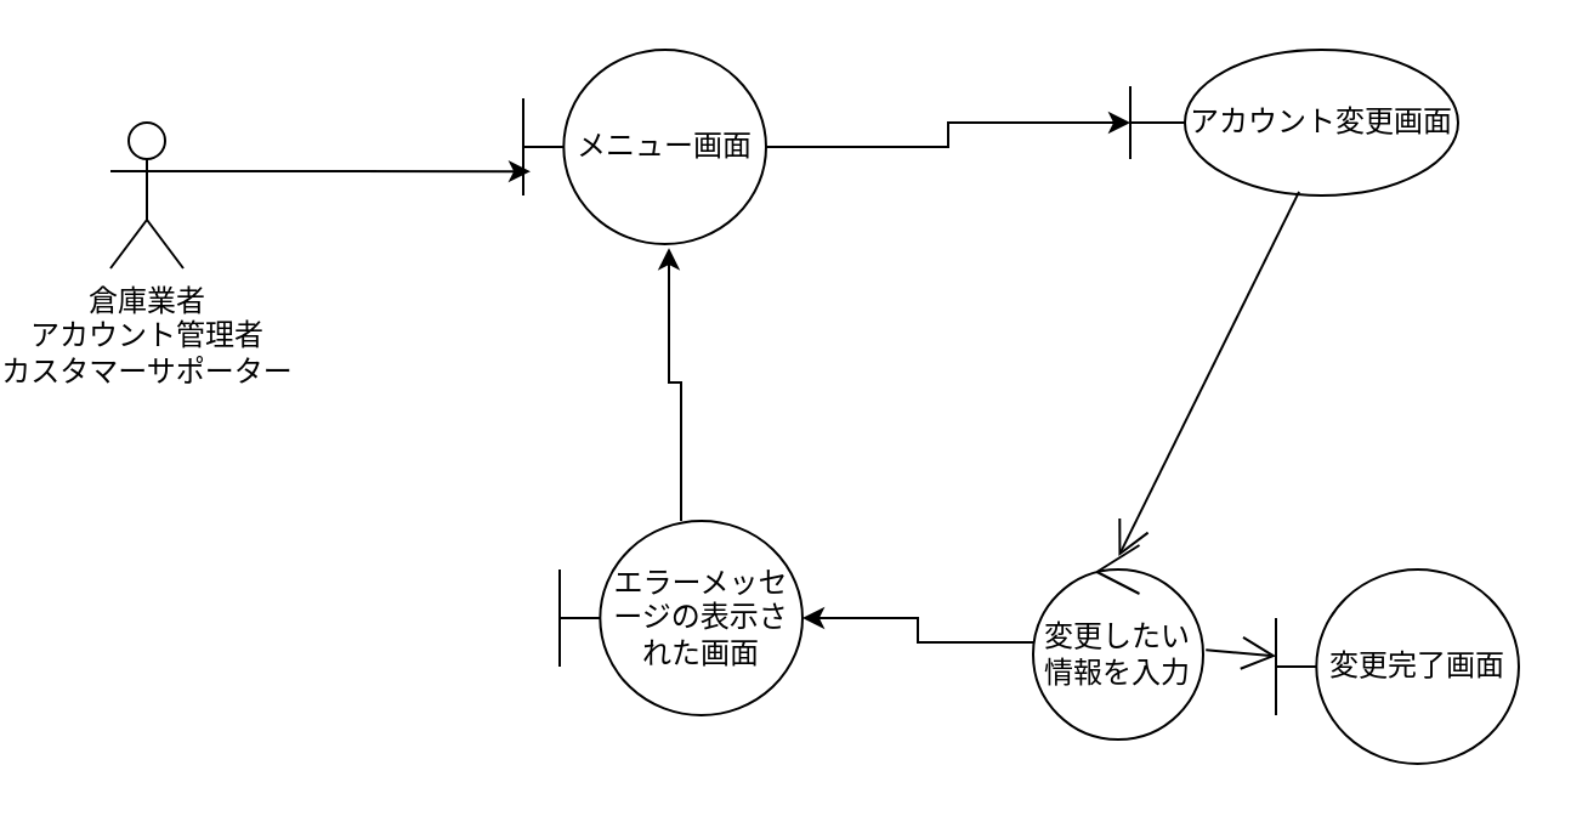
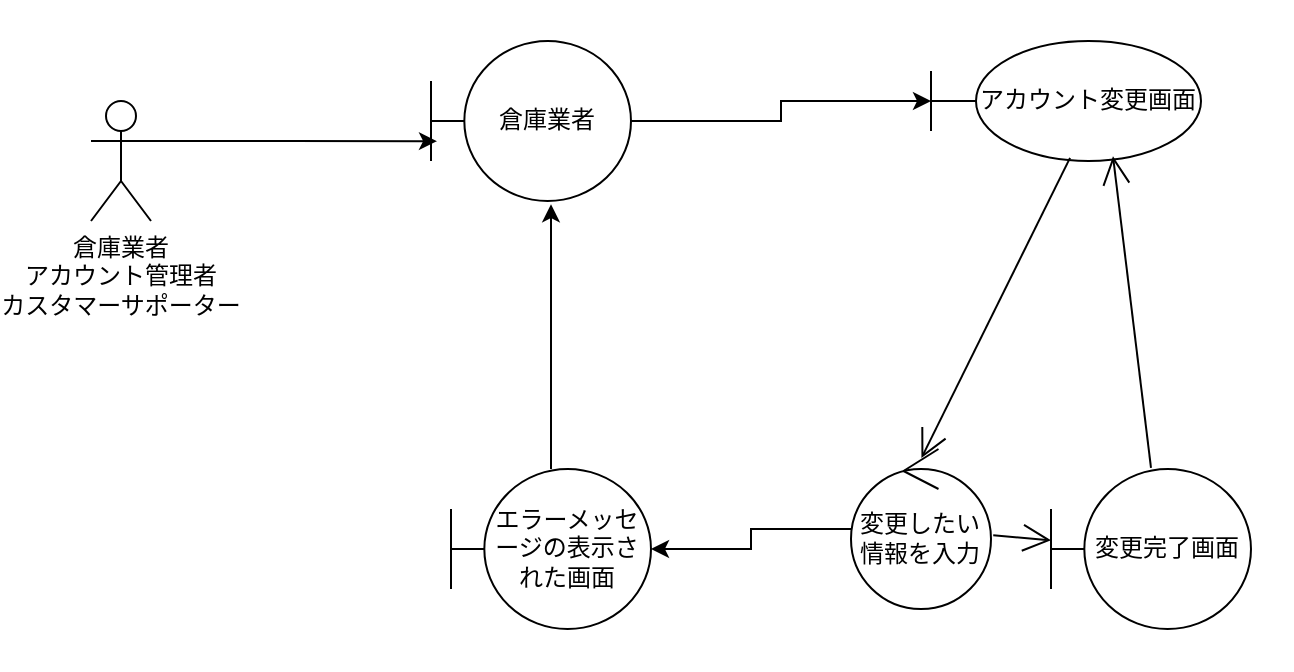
- <mxCell id="4" value="メニュー画面" style="shape=umlBoundary;whiteSpace=wrap;html=1;" vertex="1" parent="1"><mxGeometry x="190" y="20" width="100" height="80" as="geometry" /></mxCell>
+ <mxCell id="4" value="倉庫業者" style="shape=umlBoundary;whiteSpace=wrap;html=1;" vertex="1" parent="1"><mxGeometry x="190" y="20" width="100" height="80" as="geometry" /></mxCell>
+ <mxCell id="14" value="" style="endArrow=open;endFill=1;endSize=12;html=1;rounded=0;exitX=0.5;exitY=-0.007;exitDx=0;exitDy=0;exitPerimeter=0;entryX=0.674;entryY=0.96;entryDx=0;entryDy=0;entryPerimeter=0;" edge="1" parent="1" source="13" target="5"><mxGeometry width="160" relative="1" as="geometry"><mxPoint x="290" y="170" as="sourcePoint" /><mxPoint x="660" y="130" as="targetPoint" /></mxGeometry></mxCell>
- <mxCell id="11" value="エラーメッセージの表示された画面" style="shape=umlBoundary;whiteSpace=wrap;html=1;" vertex="1" parent="1"><mxGeometry x="205" y="214" width="100" height="80" as="geometry" /></mxCell>
+ <mxCell id="11" value="エラーメッセージの表示された画面" style="shape=umlBoundary;whiteSpace=wrap;html=1;" vertex="1" parent="1"><mxGeometry x="200" y="234" width="100" height="80" as="geometry" /></mxCell>
